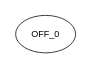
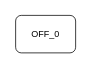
- <mxCell id="2" value="OFF_0" style="ellipse;whiteSpace=wrap;html=1;" vertex="1" parent="1"><mxGeometry x="20" y="20" width="80" height="50" as="geometry" /></mxCell>
+ <mxCell id="2" value="OFF_0" style="rounded=1;whiteSpace=wrap;html=1;" vertex="1" parent="1"><mxGeometry x="20" y="20" width="80" height="50" as="geometry" /></mxCell>
